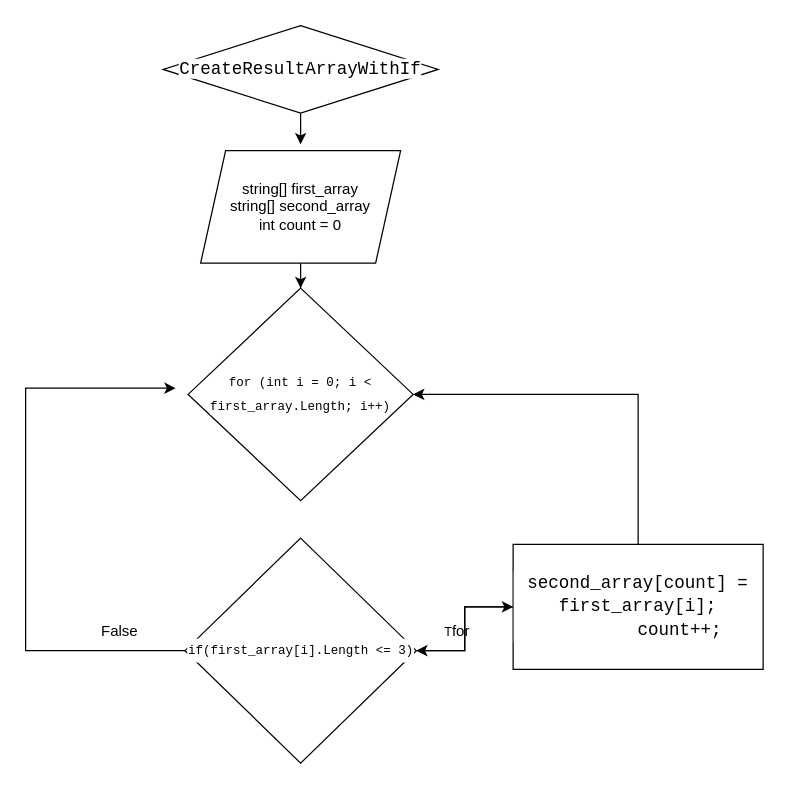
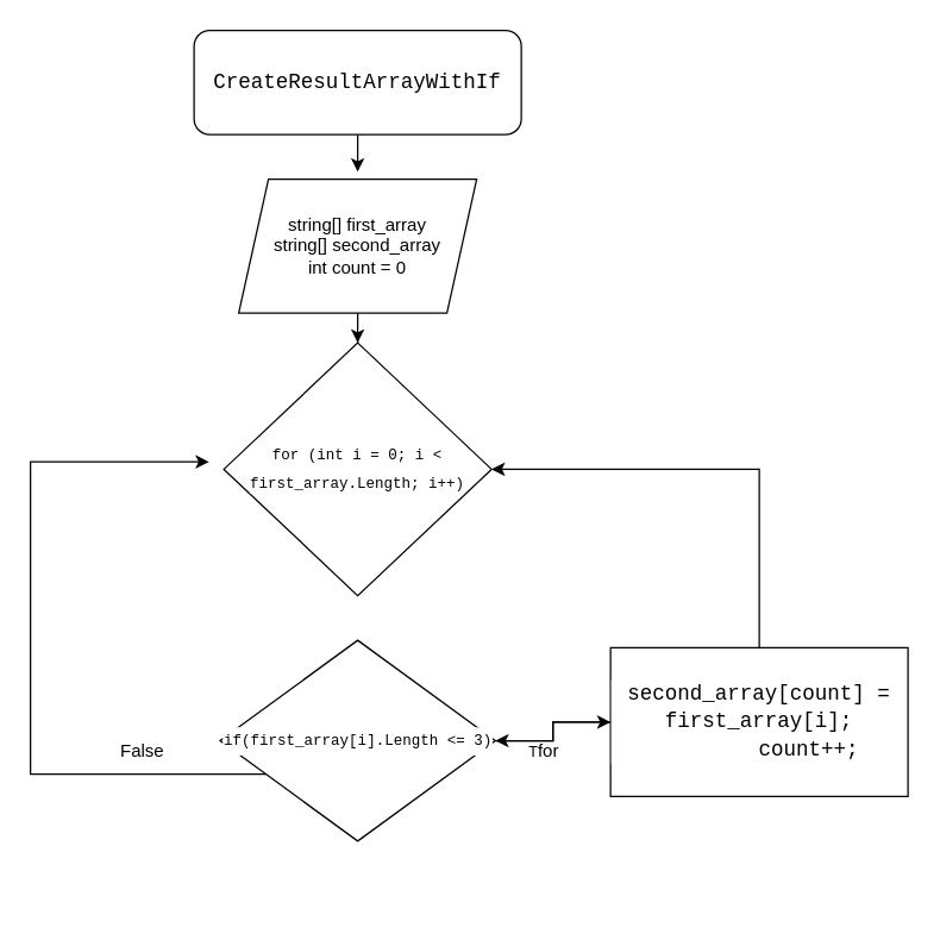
- <mxCell id="3" value="&lt;div style=&quot;font-family: Consolas, &amp;quot;Courier New&amp;quot;, monospace; font-size: 14px; line-height: 19px;&quot;&gt;&lt;span style=&quot;background-color: rgb(255, 255, 255);&quot;&gt;CreateResultArrayWithIf&lt;/span&gt;&lt;/div&gt;" style="rhombus;whiteSpace=wrap;html=1;" vertex="1" parent="1"><mxGeometry x="130" y="20" width="220" height="70" as="geometry" /></mxCell>
+ <mxCell id="3" value="&lt;div style=&quot;font-family: Consolas, &amp;quot;Courier New&amp;quot;, monospace; font-size: 14px; line-height: 19px;&quot;&gt;&lt;span style=&quot;background-color: rgb(255, 255, 255);&quot;&gt;CreateResultArrayWithIf&lt;/span&gt;&lt;/div&gt;" style="rounded=1;whiteSpace=wrap;html=1;" vertex="1" parent="1"><mxGeometry x="130" y="20" width="220" height="70" as="geometry" /></mxCell>
- <mxCell id="9" value="&lt;div style=&quot;font-family: Consolas, &amp;quot;Courier New&amp;quot;, monospace; line-height: 19px;&quot;&gt;&lt;span style=&quot;background-color: rgb(255, 255, 255);&quot;&gt;&lt;font style=&quot;font-size: 10px;&quot;&gt;if(first_array[i].Length &amp;lt;= 3)&lt;/font&gt;&lt;/span&gt;&lt;/div&gt;" style="rhombus;whiteSpace=wrap;html=1;labelBackgroundColor=#FFFFFF;fontSize=10;fontColor=#000000;" vertex="1" parent="1"><mxGeometry x="147.5" y="430" width="185" height="180" as="geometry" /></mxCell>
+ <mxCell id="9" value="&lt;div style=&quot;font-family: Consolas, &amp;quot;Courier New&amp;quot;, monospace; line-height: 19px;&quot;&gt;&lt;span style=&quot;background-color: rgb(255, 255, 255);&quot;&gt;&lt;font style=&quot;font-size: 10px;&quot;&gt;if(first_array[i].Length &amp;lt;= 3)&lt;/font&gt;&lt;/span&gt;&lt;/div&gt;" style="rhombus;whiteSpace=wrap;html=1;labelBackgroundColor=#FFFFFF;fontSize=10;fontColor=#000000;" vertex="1" parent="1"><mxGeometry x="147.5" y="430" width="185" height="135" as="geometry" /></mxCell>
